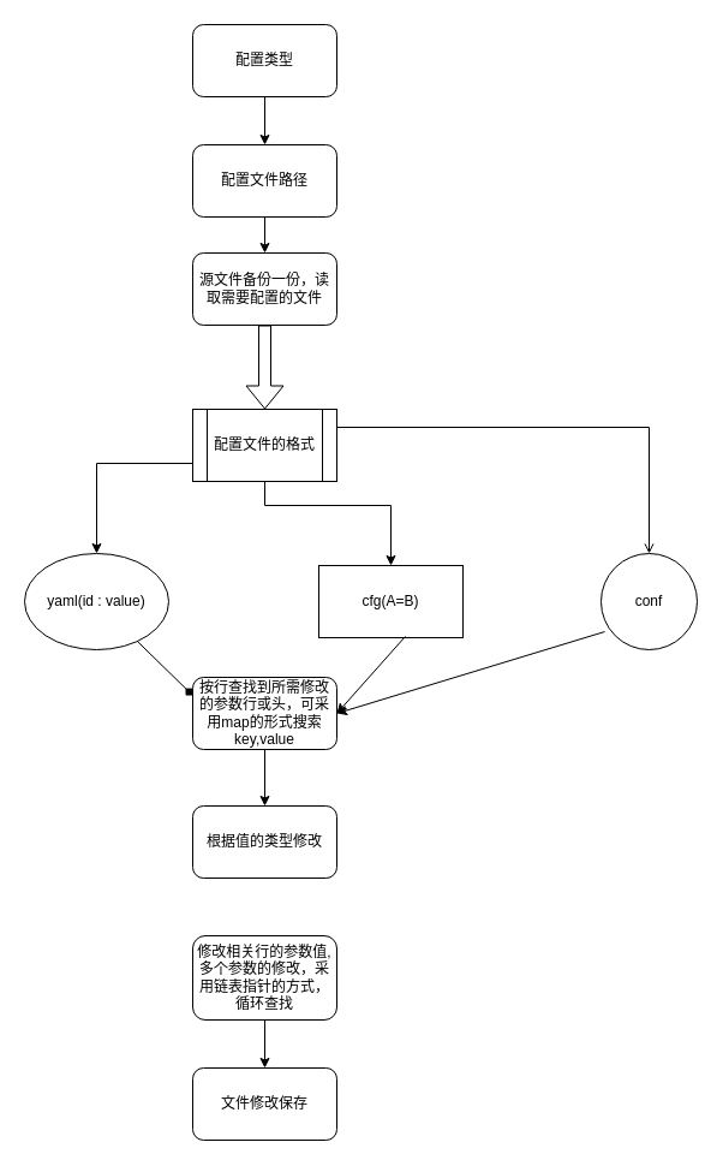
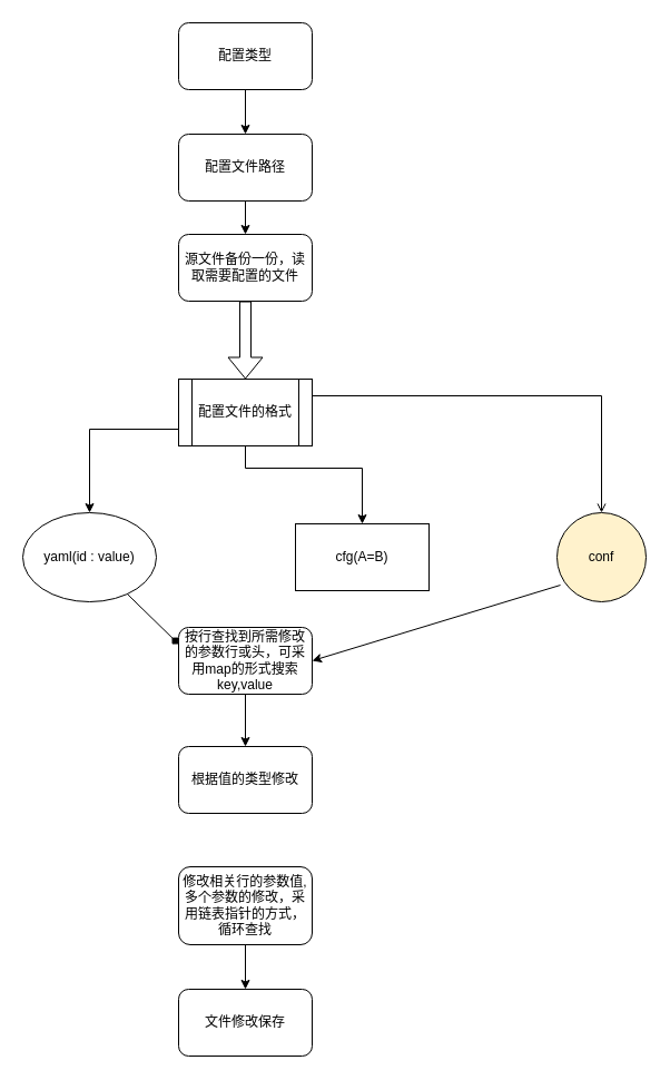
- <mxCell id="18" value="conf" style="ellipse;whiteSpace=wrap;html=1;aspect=fixed;" vertex="1" parent="1"><mxGeometry x="500" y="460" width="80" height="80" as="geometry" /></mxCell>
+ <mxCell id="18" value="conf" style="ellipse;whiteSpace=wrap;html=1;aspect=fixed;fillColor=#fff2cc;" vertex="1" parent="1"><mxGeometry x="500" y="460" width="80" height="80" as="geometry" /></mxCell>
- <mxCell id="20" value="" style="endArrow=classic;html=1;rounded=0;exitX=0.6;exitY=0.983;exitDx=0;exitDy=0;exitPerimeter=0;entryX=1;entryY=0.5;entryDx=0;entryDy=0;" edge="1" parent="1" source="17" target="9"><mxGeometry width="50" height="50" relative="1" as="geometry"><mxPoint x="330" y="580" as="sourcePoint" /><mxPoint x="380" y="530" as="targetPoint" /></mxGeometry></mxCell>
